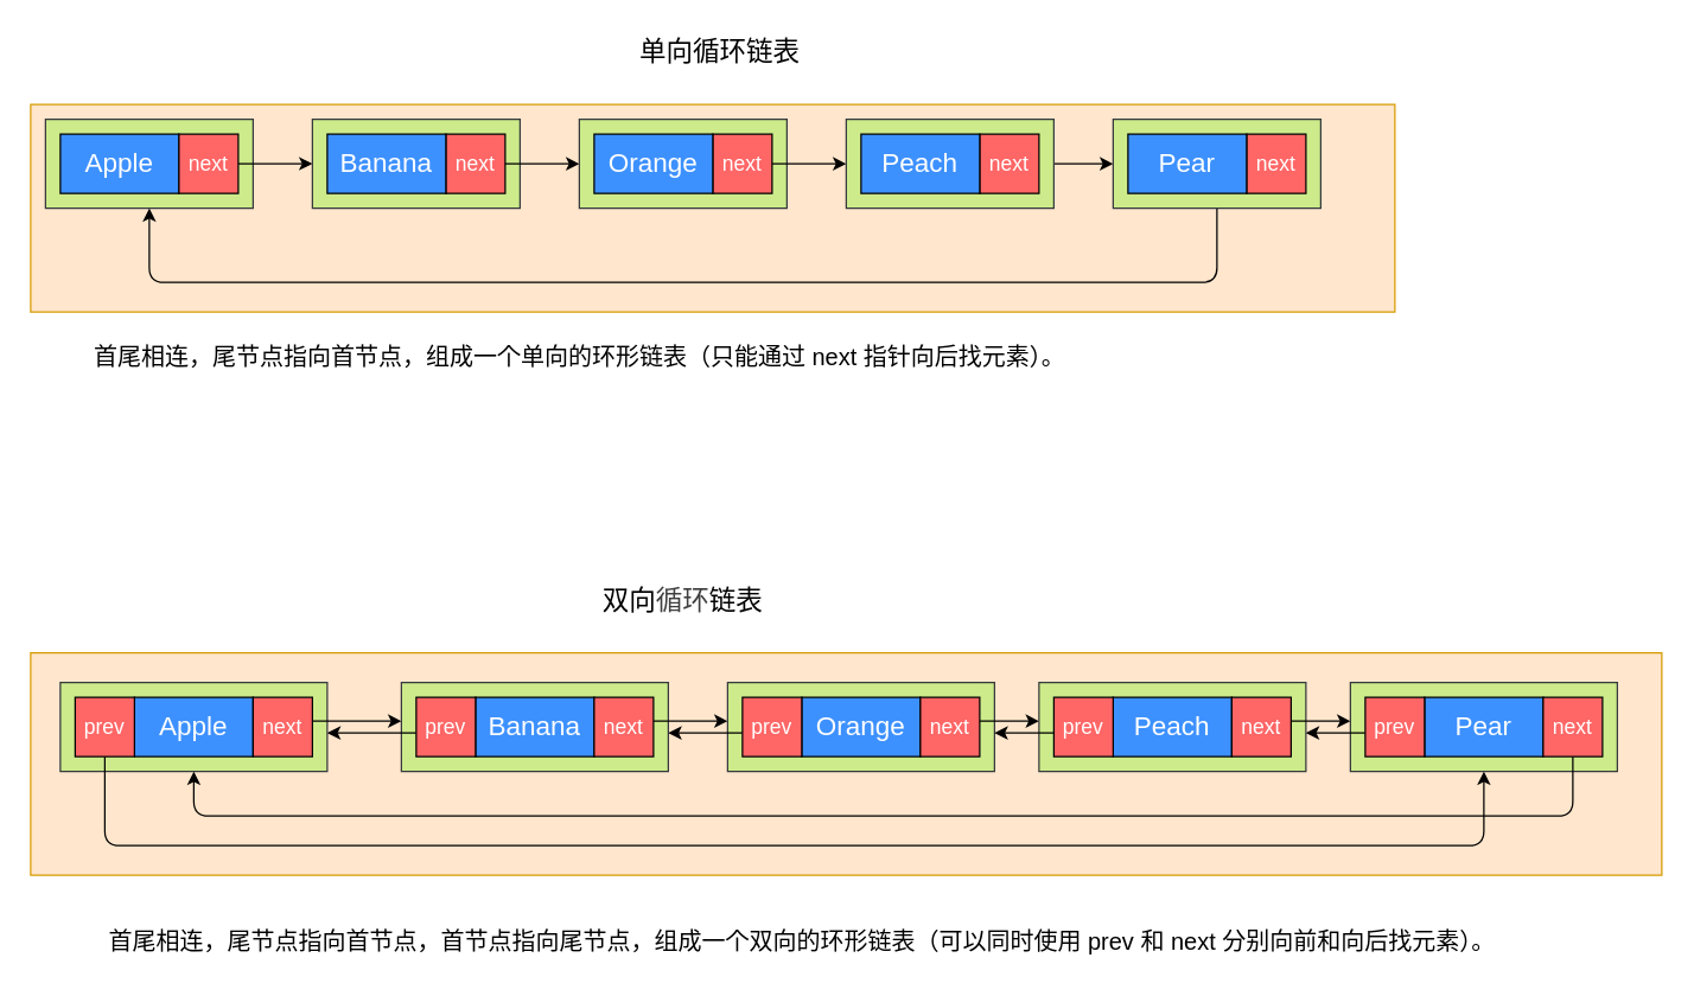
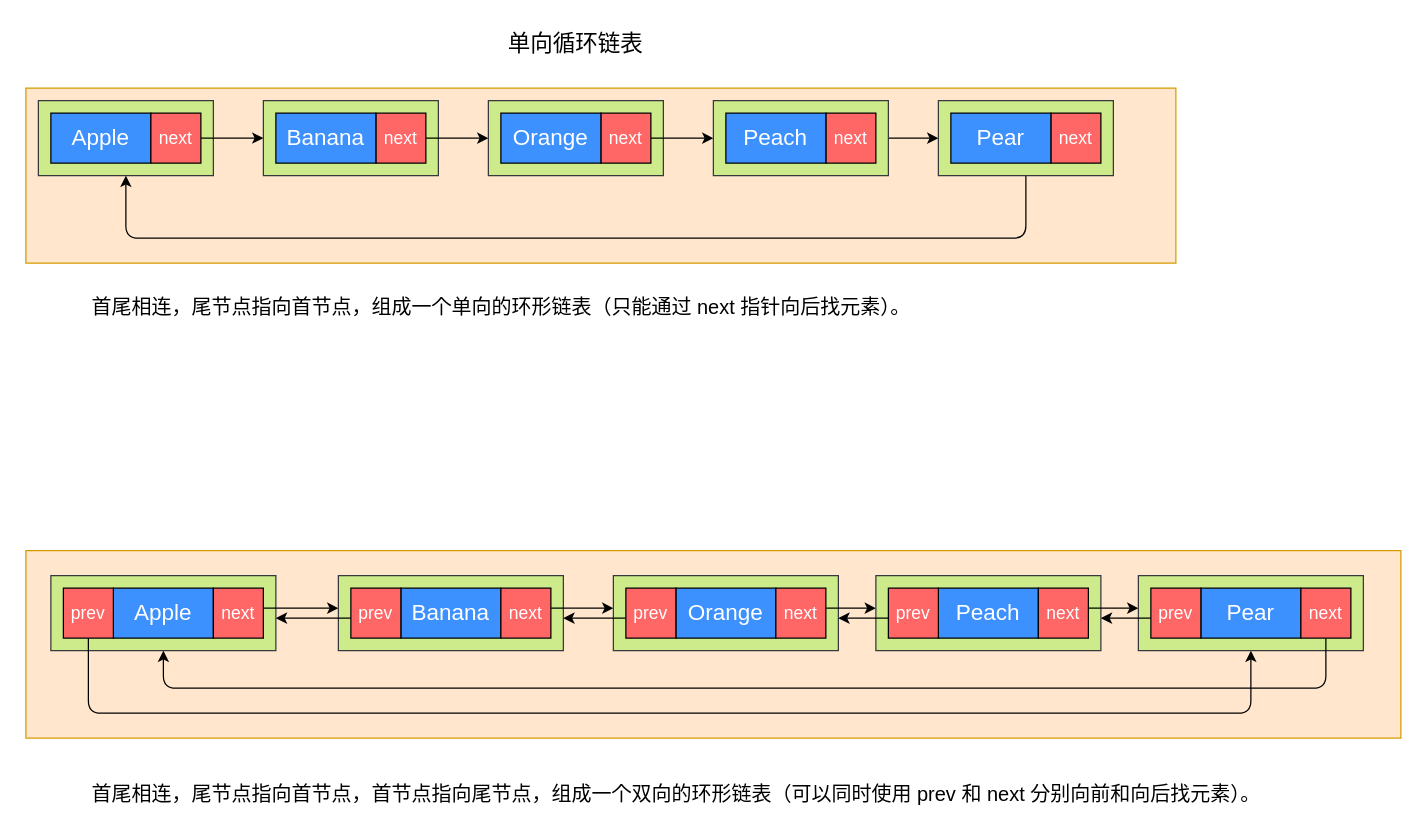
- <mxCell id="3" value="&lt;span style=&quot;font-size: 18px;&quot;&gt;单向循环链表&lt;/span&gt;" style="text;html=1;align=center;verticalAlign=middle;whiteSpace=wrap;rounded=0;" parent="1" vertex="1"><mxGeometry x="430" y="20" width="110" height="30" as="geometry" /></mxCell>
+ <mxCell id="3" value="&lt;span style=&quot;font-size: 18px;&quot;&gt;单向循环链表&lt;/span&gt;" style="text;html=1;align=center;verticalAlign=middle;whiteSpace=wrap;rounded=0;" parent="1" vertex="1"><mxGeometry x="405" y="20" width="110" height="30" as="geometry" /></mxCell>
- <mxCell id="24" value="&lt;font style=&quot;font-size: 16px;&quot;&gt;首尾相连，尾节点指向首节点，组成一个单向的环形链表（只能通过 next 指针向后找元素）。&lt;/font&gt;" style="text;html=1;align=center;verticalAlign=middle;resizable=0;points=[];autosize=1;strokeColor=none;fillColor=none;" parent="1" vertex="1"><mxGeometry x="50" y="225" width="680" height="30" as="geometry" /></mxCell>
+ <mxCell id="24" value="&lt;font style=&quot;font-size: 16px;&quot;&gt;首尾相连，尾节点指向首节点，组成一个单向的环形链表（只能通过 next 指针向后找元素）。&lt;/font&gt;" style="text;html=1;align=center;verticalAlign=middle;resizable=0;points=[];autosize=1;strokeColor=none;fillColor=none;" parent="1" vertex="1"><mxGeometry x="60" y="230" width="680" height="30" as="geometry" /></mxCell>
- <mxCell id="26" value="&lt;span style=&quot;font-size: 18px;&quot;&gt;双向&lt;/span&gt;&lt;span style=&quot;color: rgb(63, 63, 63); font-size: 18px;&quot;&gt;循环&lt;/span&gt;&lt;span style=&quot;font-size: 18px;&quot;&gt;链表&lt;/span&gt;" style="text;html=1;align=center;verticalAlign=middle;whiteSpace=wrap;rounded=0;" vertex="1" parent="1"><mxGeometry x="330" y="390" width="260" height="30" as="geometry" /></mxCell>
